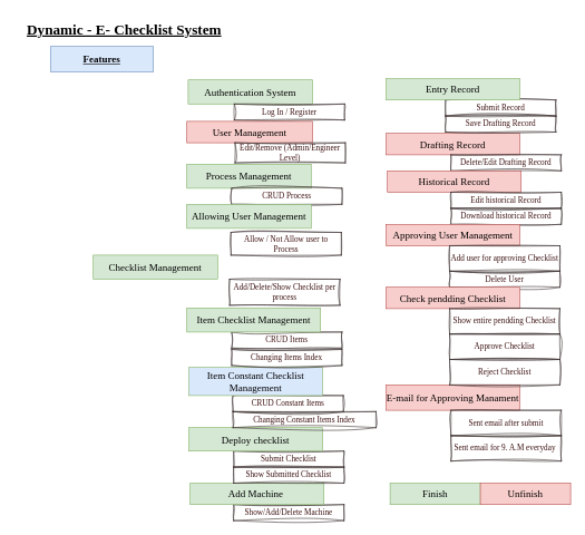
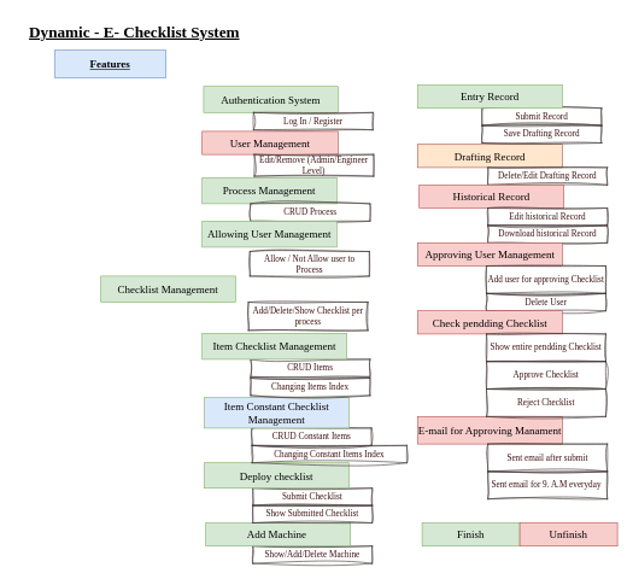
- <mxCell id="25" value="Drafting Record" style="rounded=0;whiteSpace=wrap;html=1;hachureGap=4;fontFamily=Architects Daughter;fontSource=https%3A%2F%2Ffonts.googleapis.com%2Fcss%3Ffamily%3DArchitects%2BDaughter;fontSize=15;fillColor=#f8cecc;strokeColor=#b85450;glass=0;fontColor=#000000;" vertex="1" parent="1"><mxGeometry x="577" y="199" width="200" height="32" as="geometry" /></mxCell>
+ <mxCell id="25" value="Drafting Record" style="rounded=0;whiteSpace=wrap;html=1;hachureGap=4;fontFamily=Architects Daughter;fontSource=https%3A%2F%2Ffonts.googleapis.com%2Fcss%3Ffamily%3DArchitects%2BDaughter;fontSize=15;fillColor=#ffe6cc;strokeColor=#b85450;glass=0;fontColor=#000000;" vertex="1" parent="1"><mxGeometry x="577" y="199" width="200" height="32" as="geometry" /></mxCell>
